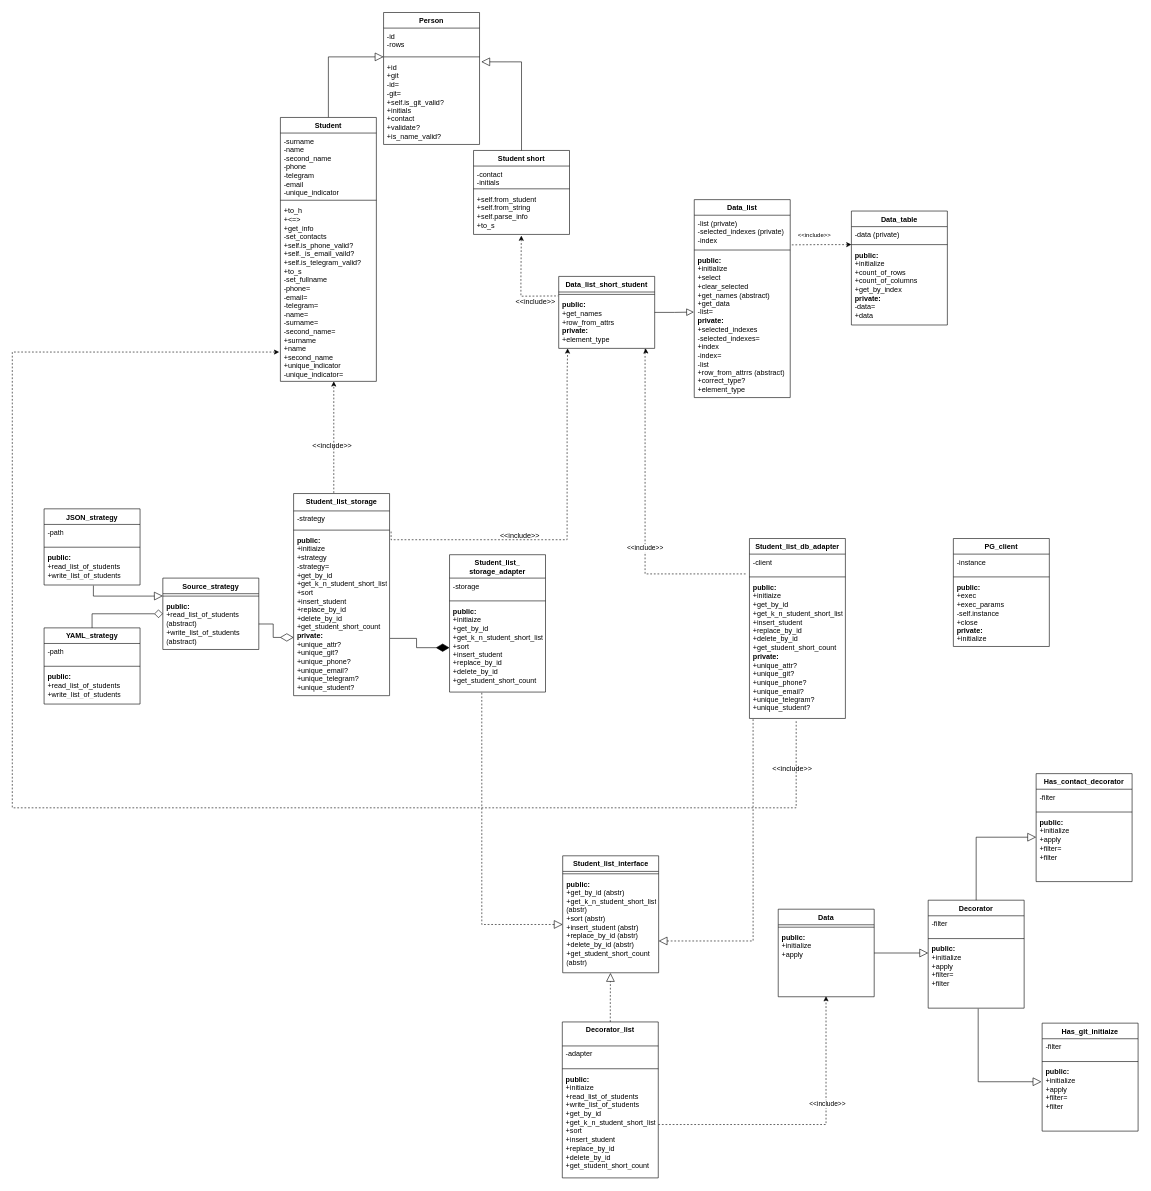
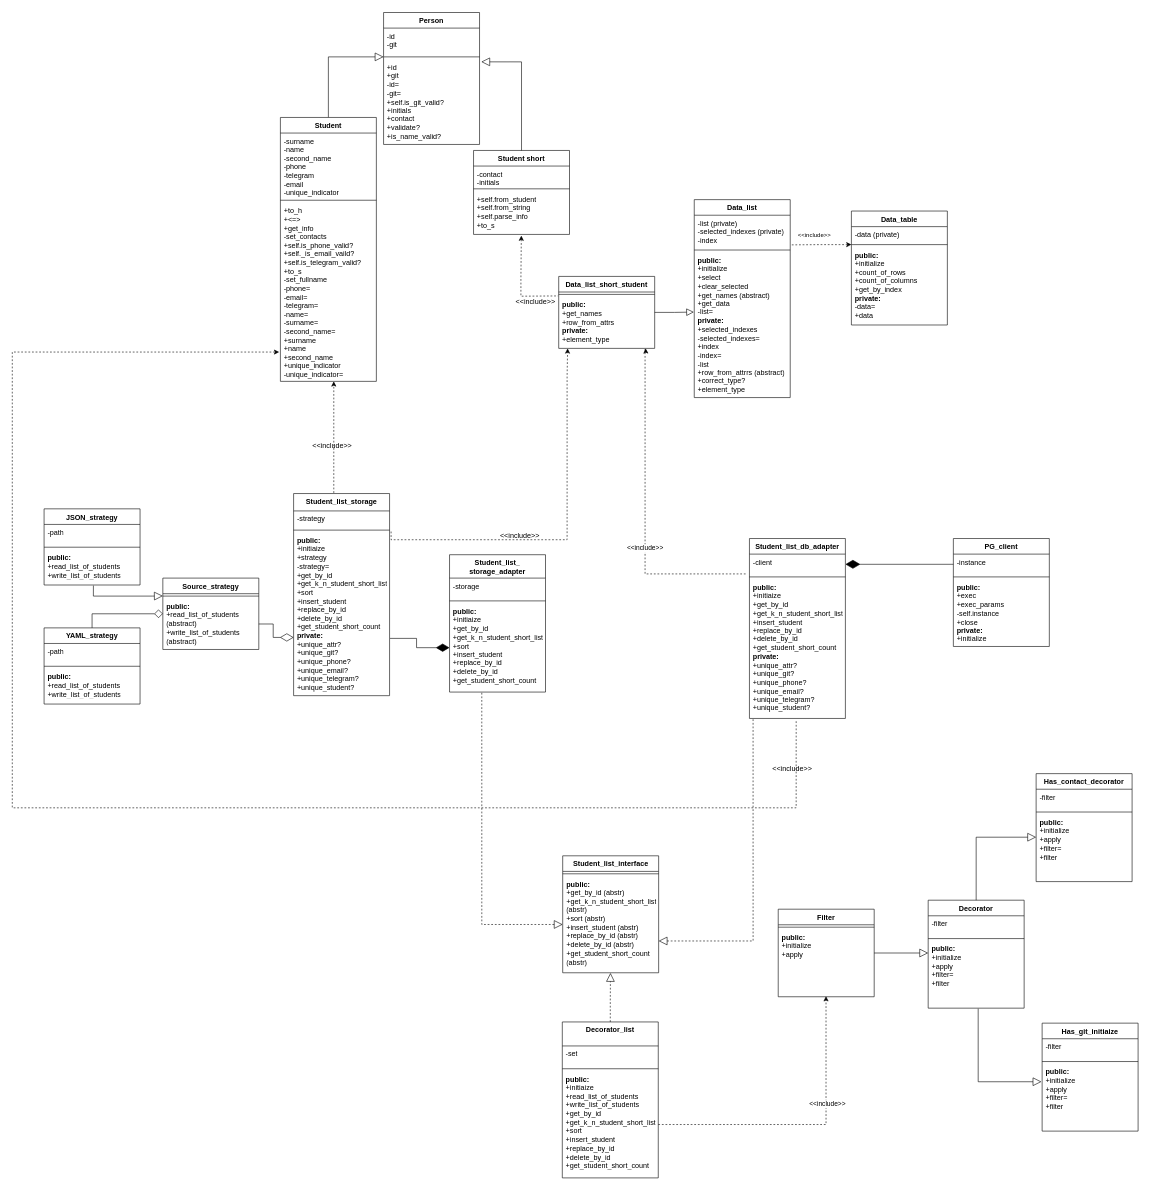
- <mxCell id="3" value="&lt;div&gt;-id&lt;/div&gt;&lt;div&gt;-rows&lt;br&gt;&lt;/div&gt;" style="text;strokeColor=none;fillColor=none;align=left;verticalAlign=top;spacingLeft=4;spacingRight=4;overflow=hidden;rotatable=0;points=[[0,0.5],[1,0.5]];portConstraint=eastwest;whiteSpace=wrap;html=1;" parent="2" vertex="1"><mxGeometry y="26" width="160" height="44" as="geometry" /></mxCell>
+ <mxCell id="3" value="&lt;div&gt;-id&lt;/div&gt;&lt;div&gt;-git&lt;br&gt;&lt;/div&gt;" style="text;strokeColor=none;fillColor=none;align=left;verticalAlign=top;spacingLeft=4;spacingRight=4;overflow=hidden;rotatable=0;points=[[0,0.5],[1,0.5]];portConstraint=eastwest;whiteSpace=wrap;html=1;" parent="2" vertex="1"><mxGeometry y="26" width="160" height="44" as="geometry" /></mxCell>
+ <mxCell id="65" style="edgeStyle=orthogonalEdgeStyle;rounded=0;orthogonalLoop=1;jettySize=auto;html=1;entryX=0;entryY=0.5;entryDx=0;entryDy=0;endArrow=none;endFill=0;endSize=20;startArrow=diamondThin;startFill=1;startSize=22;" parent="1" source="62" target="57" edge="1"><mxGeometry relative="1" as="geometry" /></mxCell>
- <mxCell id="77" value="Data" style="swimlane;fontStyle=1;align=center;verticalAlign=top;childLayout=stackLayout;horizontal=1;startSize=26;horizontalStack=0;resizeParent=1;resizeParentMax=0;resizeLast=0;collapsible=1;marginBottom=0;whiteSpace=wrap;html=1;" parent="1" vertex="1"><mxGeometry x="1297" y="1515" width="160" height="146" as="geometry"><mxRectangle x="520" y="310" width="110" height="30" as="alternateBounds" /></mxGeometry></mxCell>
+ <mxCell id="77" value="Filter" style="swimlane;fontStyle=1;align=center;verticalAlign=top;childLayout=stackLayout;horizontal=1;startSize=26;horizontalStack=0;resizeParent=1;resizeParentMax=0;resizeLast=0;collapsible=1;marginBottom=0;whiteSpace=wrap;html=1;" parent="1" vertex="1"><mxGeometry x="1297" y="1515" width="160" height="146" as="geometry"><mxRectangle x="520" y="310" width="110" height="30" as="alternateBounds" /></mxGeometry></mxCell>
- <mxCell id="73" value="-adapter" style="text;strokeColor=none;fillColor=none;align=left;verticalAlign=top;spacingLeft=4;spacingRight=4;overflow=hidden;rotatable=0;points=[[0,0.5],[1,0.5]];portConstraint=eastwest;whiteSpace=wrap;html=1;" parent="72" vertex="1"><mxGeometry y="40" width="160" height="34" as="geometry" /></mxCell>
+ <mxCell id="73" value="-set" style="text;strokeColor=none;fillColor=none;align=left;verticalAlign=top;spacingLeft=4;spacingRight=4;overflow=hidden;rotatable=0;points=[[0,0.5],[1,0.5]];portConstraint=eastwest;whiteSpace=wrap;html=1;" parent="72" vertex="1"><mxGeometry y="40" width="160" height="34" as="geometry" /></mxCell>
